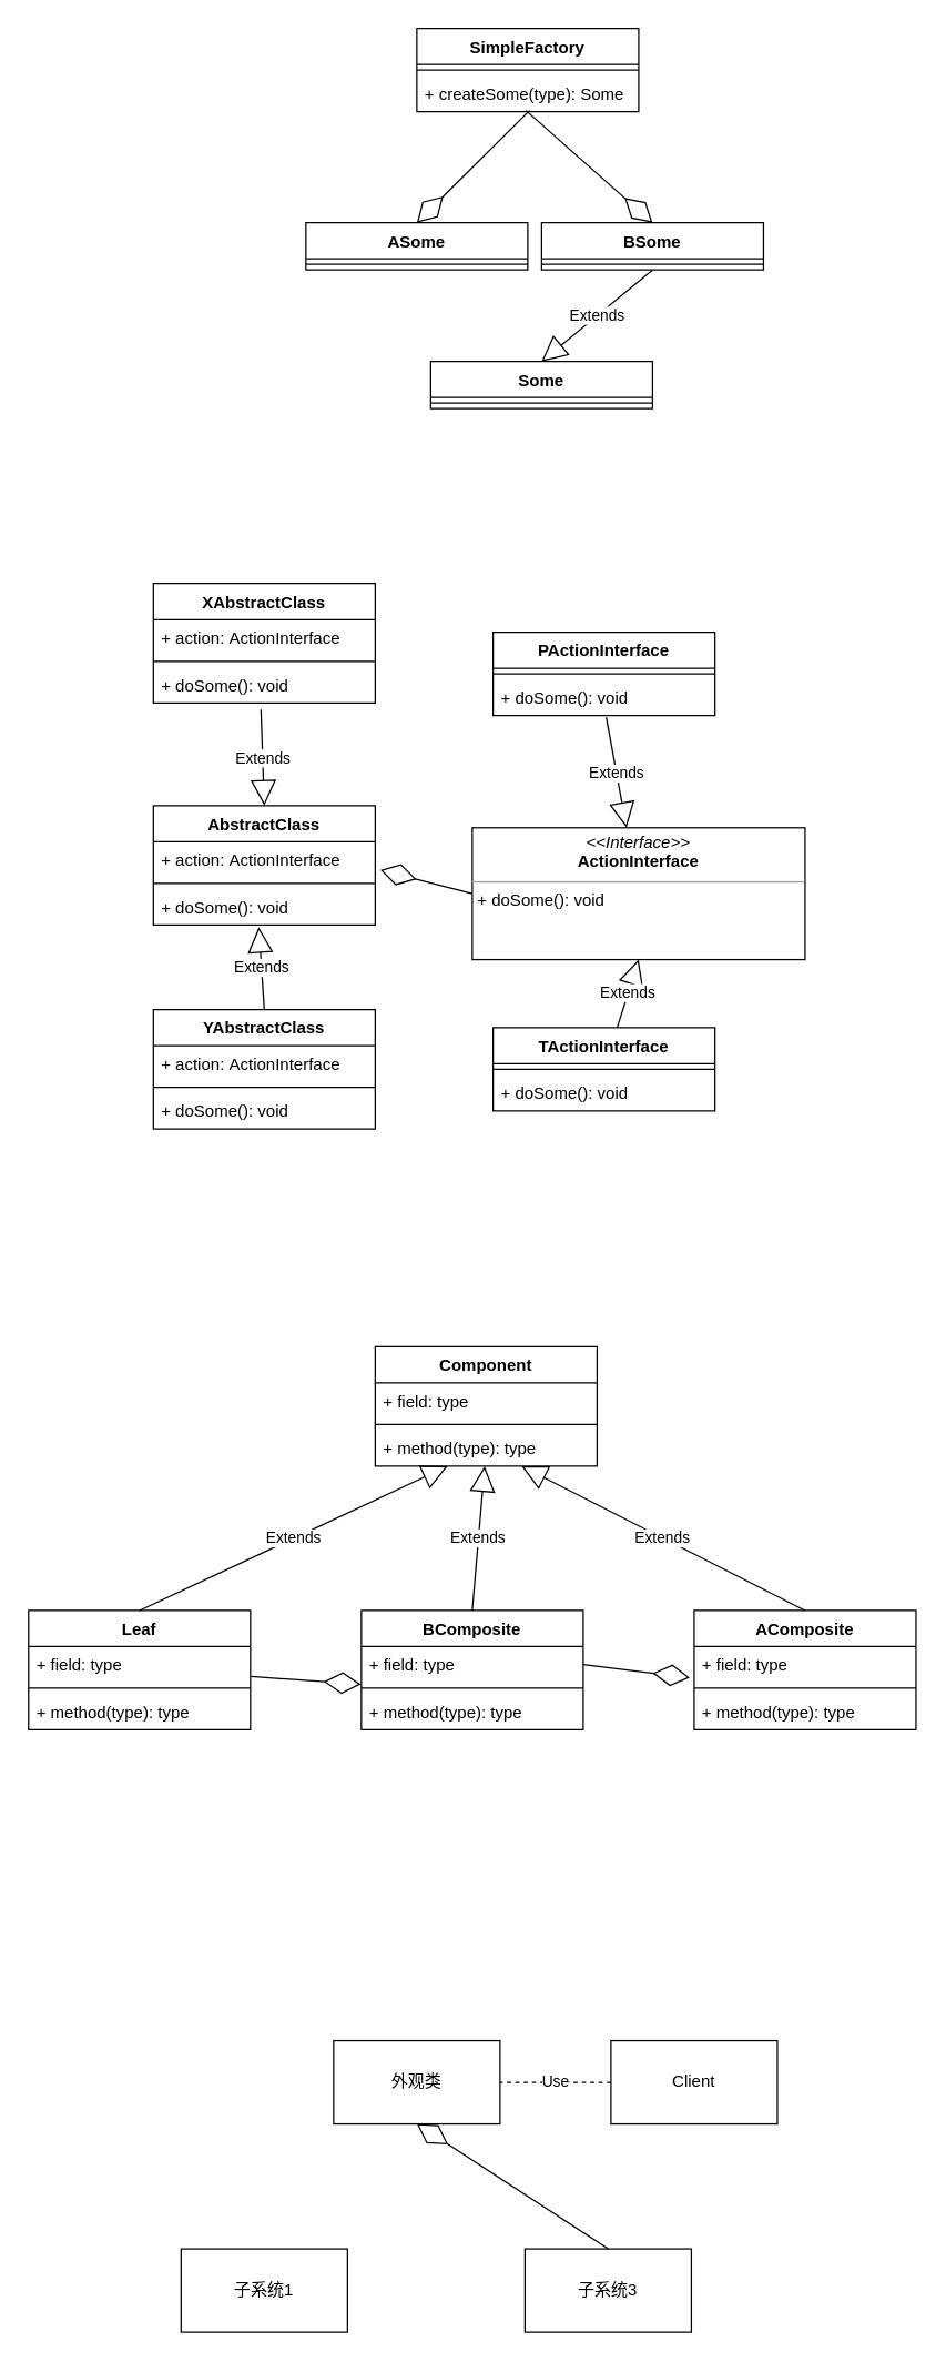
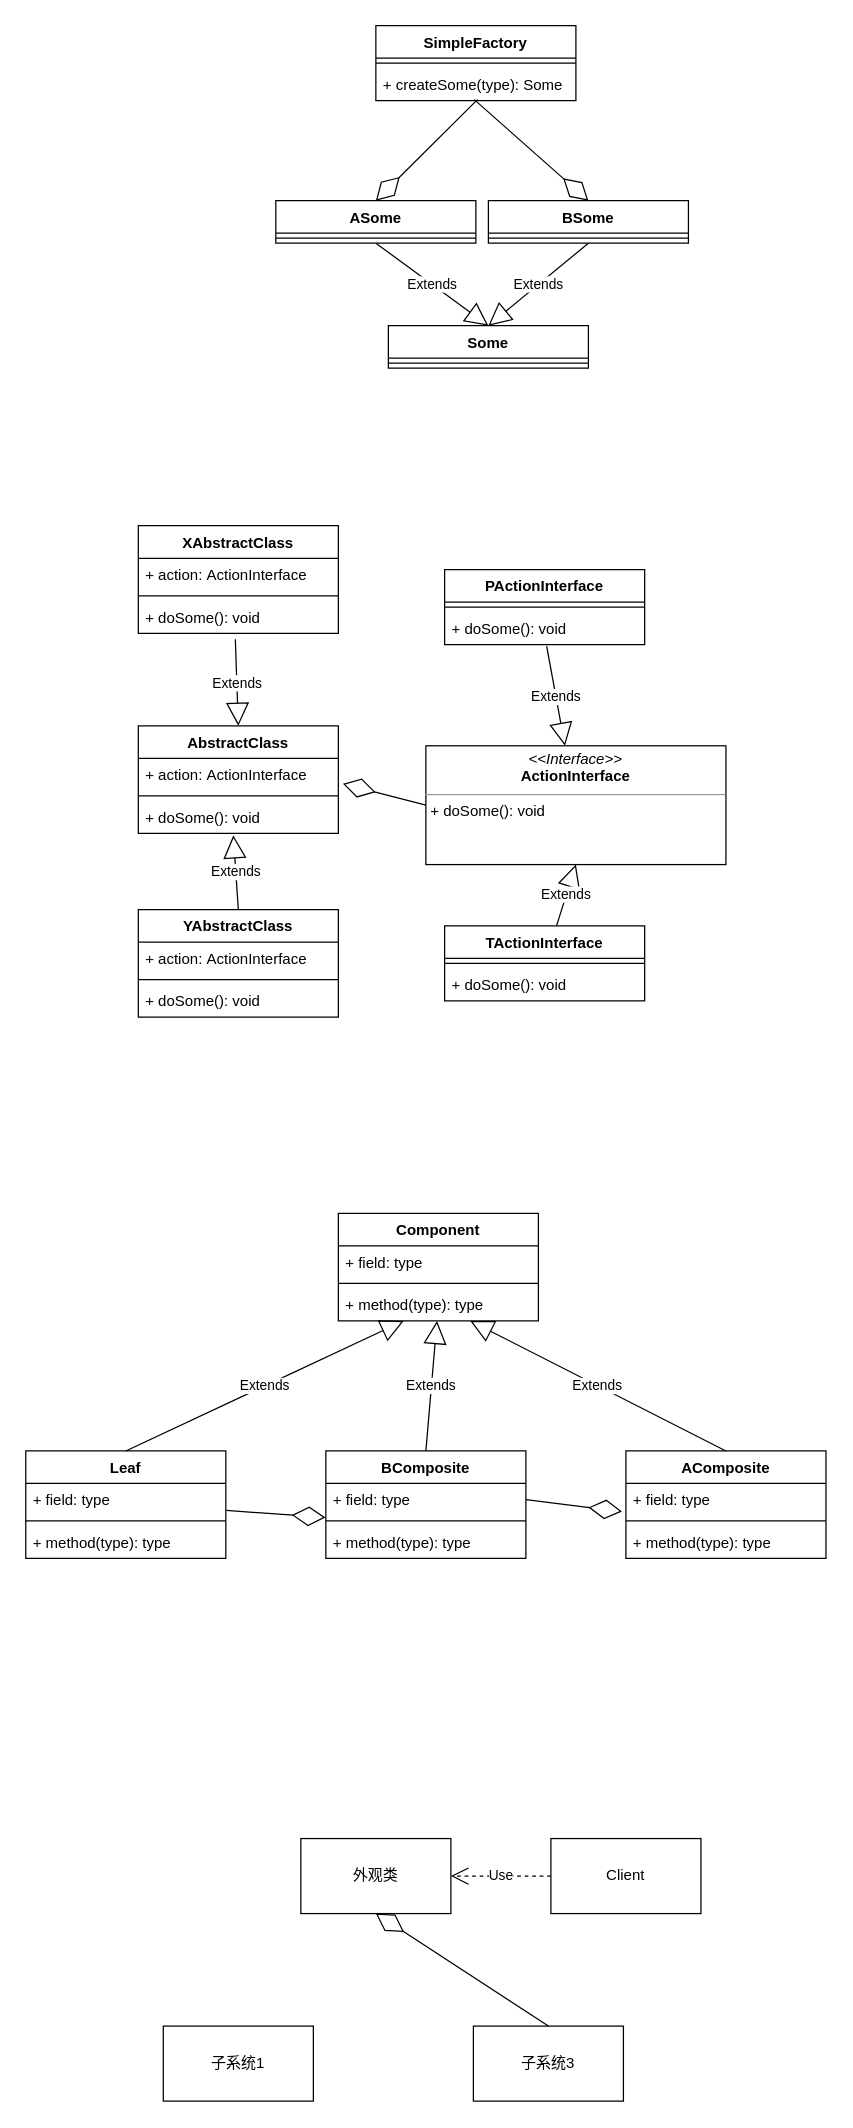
+ <mxCell id="13" value="Extends" style="endArrow=block;endSize=16;endFill=0;html=1;rounded=0;exitX=0.5;exitY=1;exitDx=0;exitDy=0;entryX=0.5;entryY=0;entryDx=0;entryDy=0;" parent="1" source="5" target="11" edge="1"><mxGeometry width="160" relative="1" as="geometry"><mxPoint x="260.4" y="220.806" as="sourcePoint" /><mxPoint x="420" y="270" as="targetPoint" /></mxGeometry></mxCell>
- <mxCell id="65" value="Use" style="endArrow=none;endSize=12;dashed=1;html=1;rounded=0;entryX=1;entryY=0.5;entryDx=0;entryDy=0;exitX=0;exitY=0.5;exitDx=0;exitDy=0;" edge="1" parent="1" source="64" target="60"><mxGeometry width="160" relative="1" as="geometry"><mxPoint x="290" y="1580" as="sourcePoint" /><mxPoint x="450" y="1580" as="targetPoint" /></mxGeometry></mxCell>
+ <mxCell id="65" value="Use" style="endArrow=open;endSize=12;dashed=1;html=1;rounded=0;entryX=1;entryY=0.5;entryDx=0;entryDy=0;exitX=0;exitY=0.5;exitDx=0;exitDy=0;" edge="1" parent="1" source="64" target="60"><mxGeometry width="160" relative="1" as="geometry"><mxPoint x="290" y="1580" as="sourcePoint" /><mxPoint x="450" y="1580" as="targetPoint" /></mxGeometry></mxCell>
